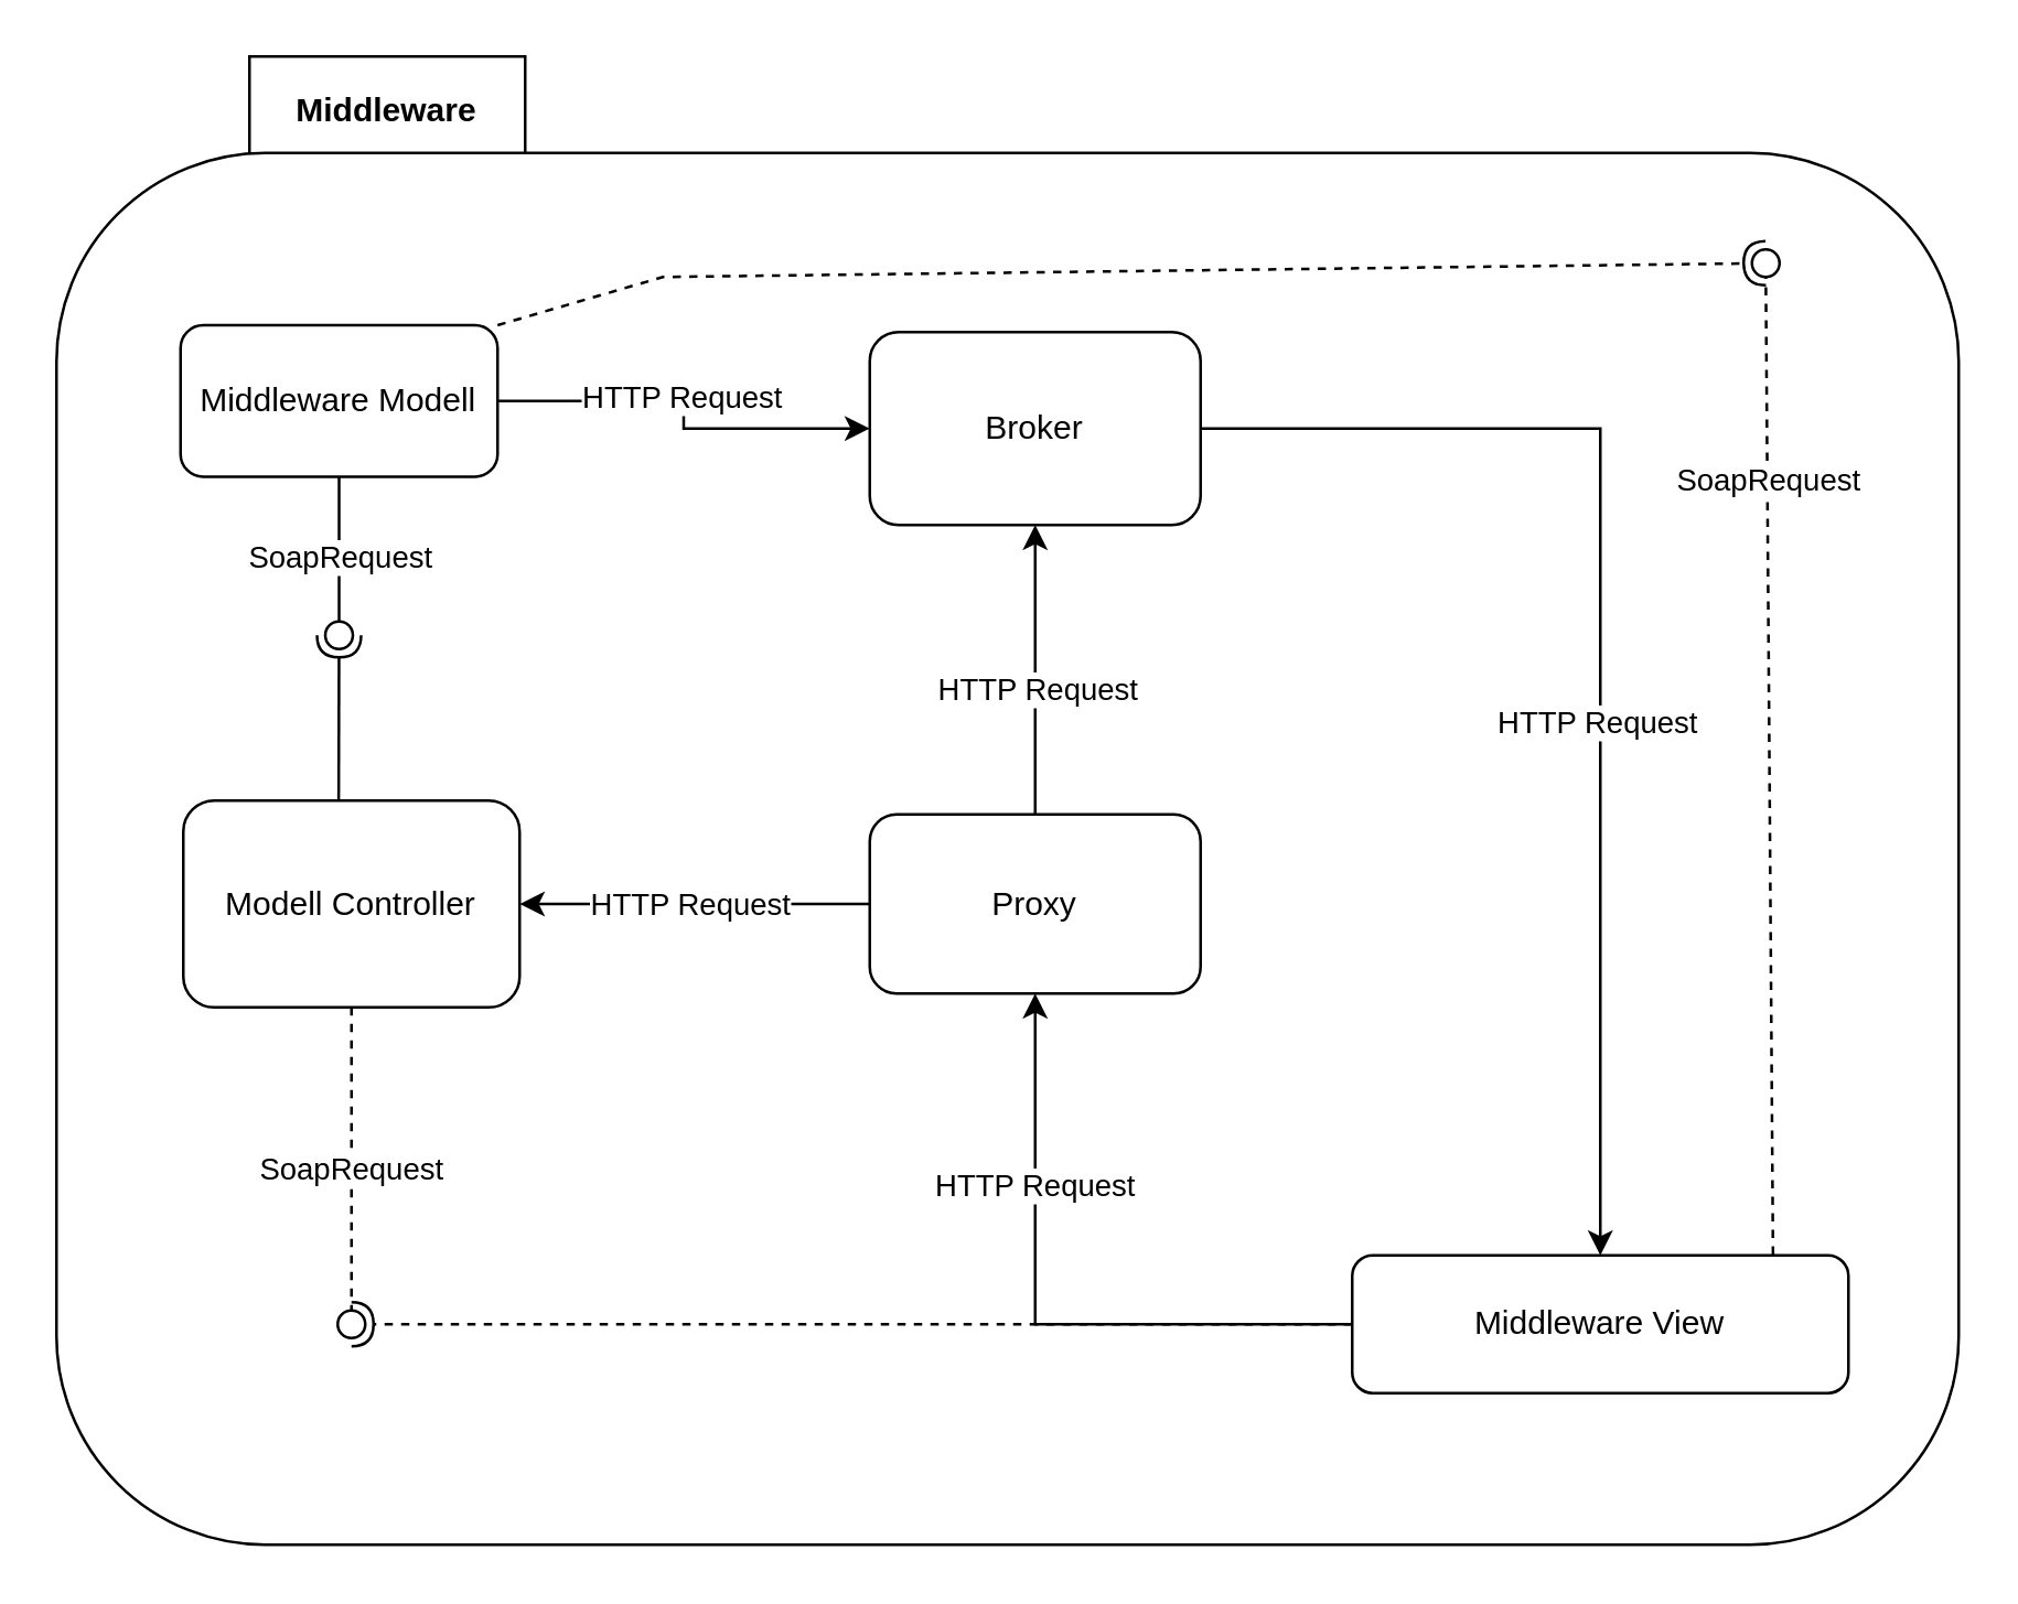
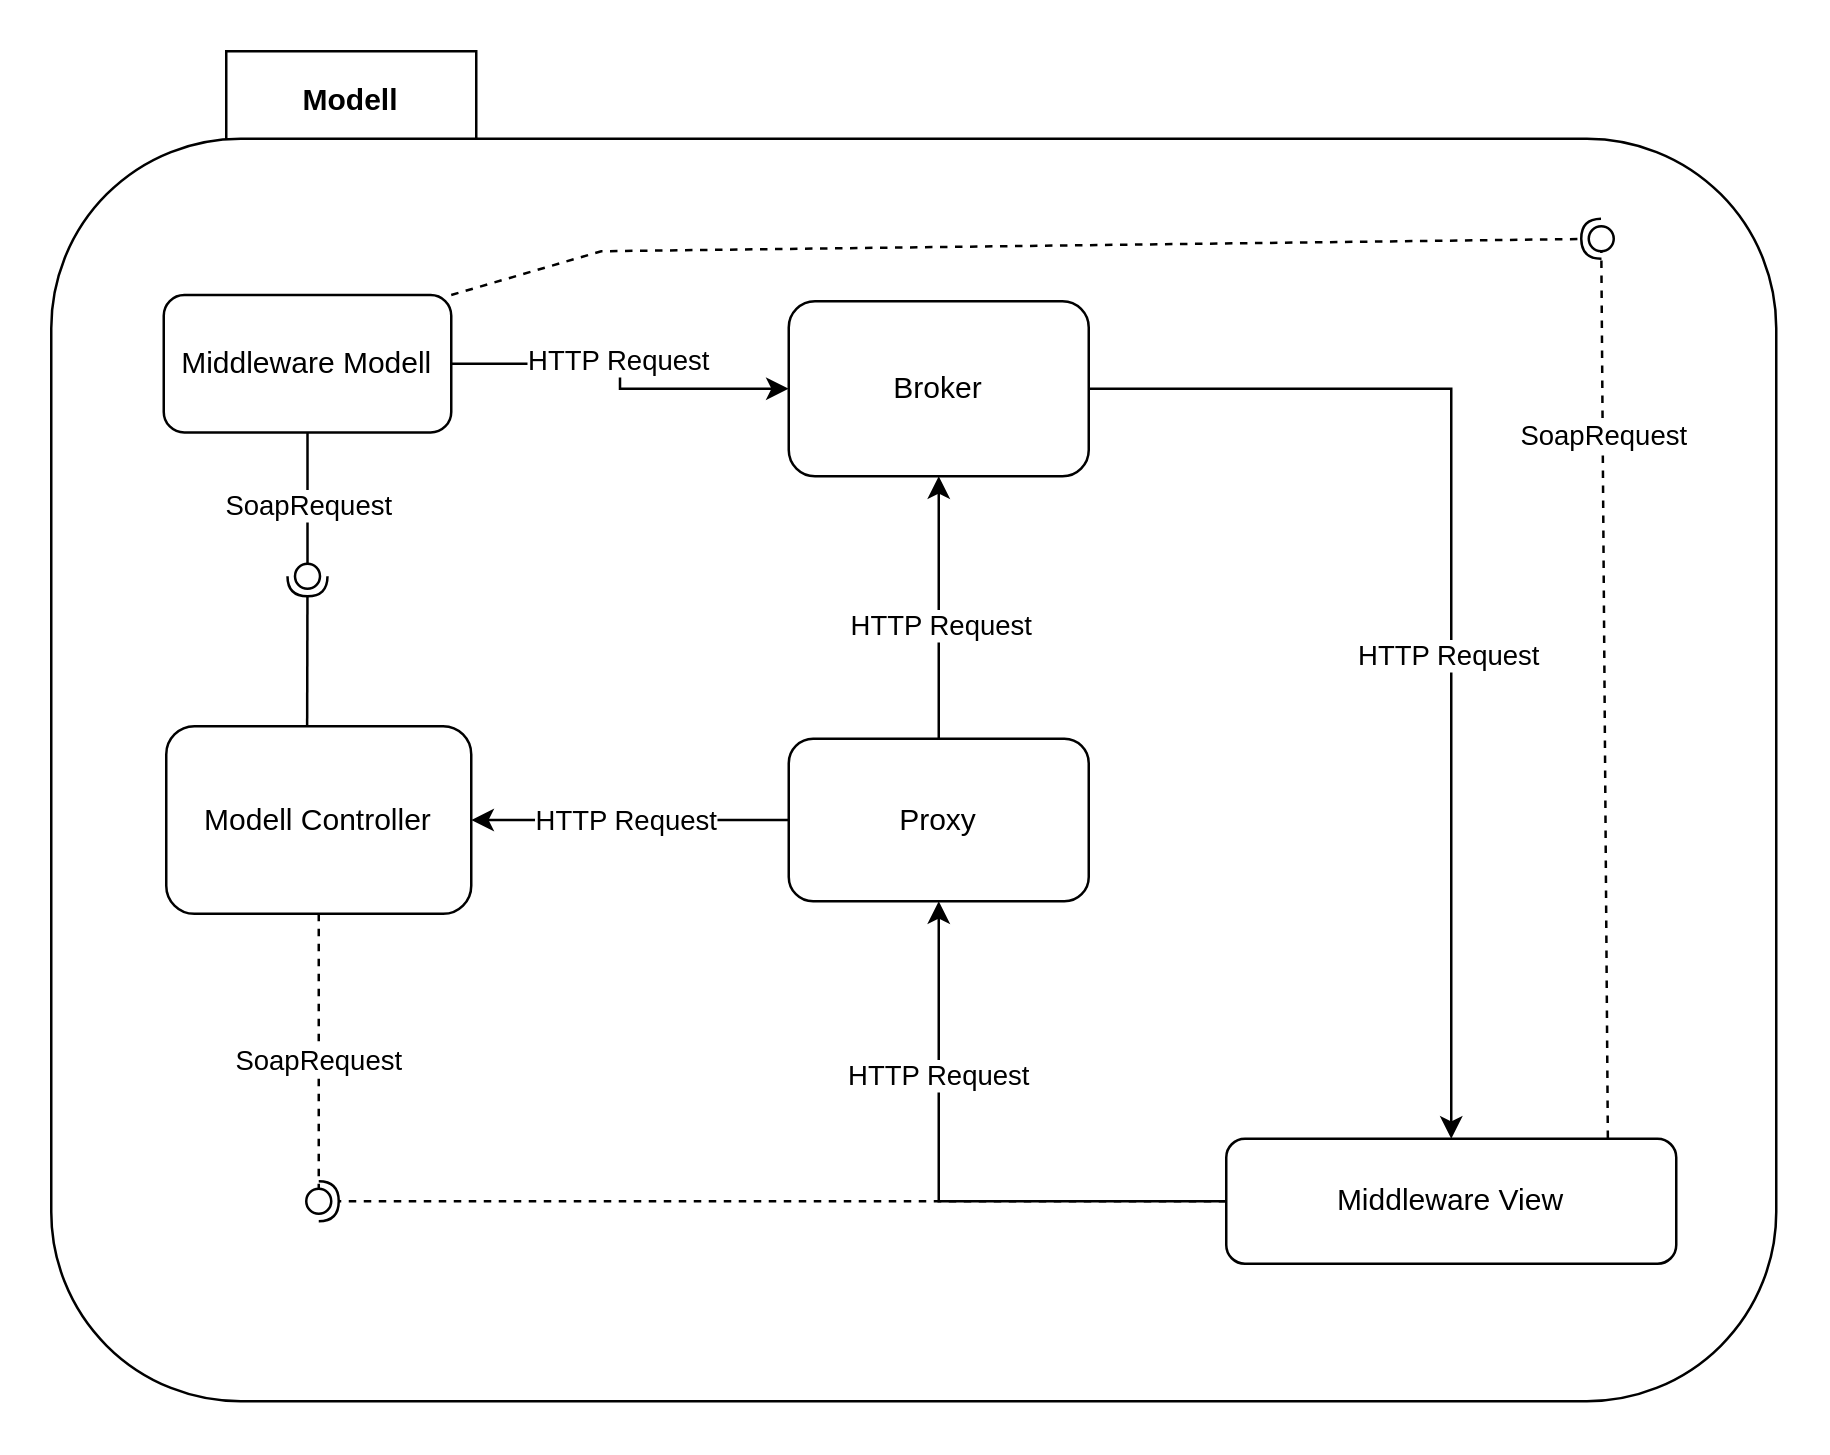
- <mxCell id="2" value="&lt;b&gt;Middleware&lt;/b&gt;" style="rounded=0;whiteSpace=wrap;html=1;" vertex="1" parent="1"><mxGeometry x="90" y="20" width="100" height="40" as="geometry" /></mxCell>
+ <mxCell id="2" value="&lt;b&gt;Modell&lt;/b&gt;" style="rounded=0;whiteSpace=wrap;html=1;" vertex="1" parent="1"><mxGeometry x="90" y="20" width="100" height="40" as="geometry" /></mxCell>
